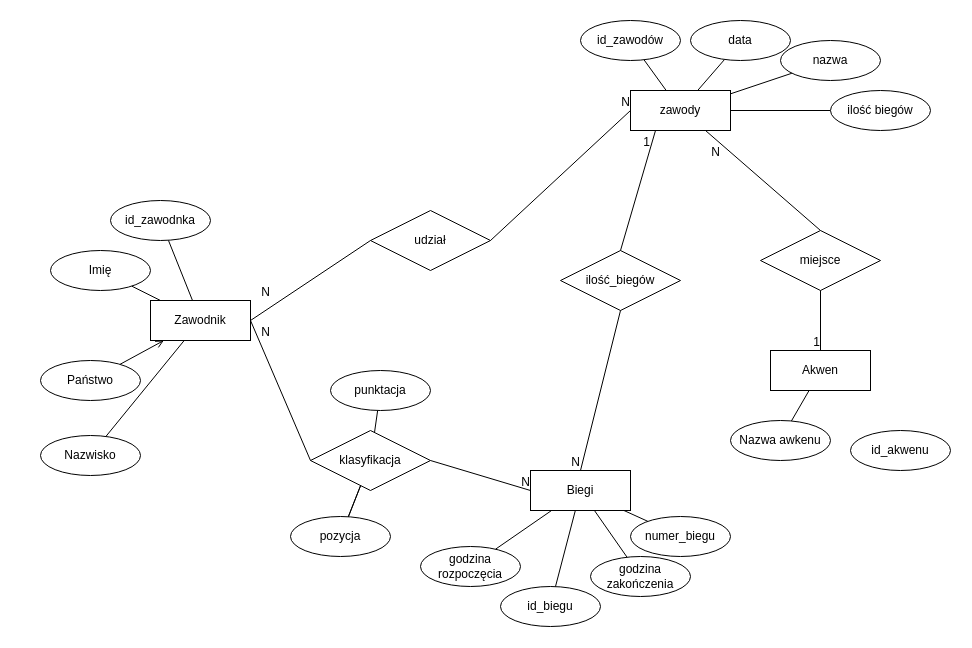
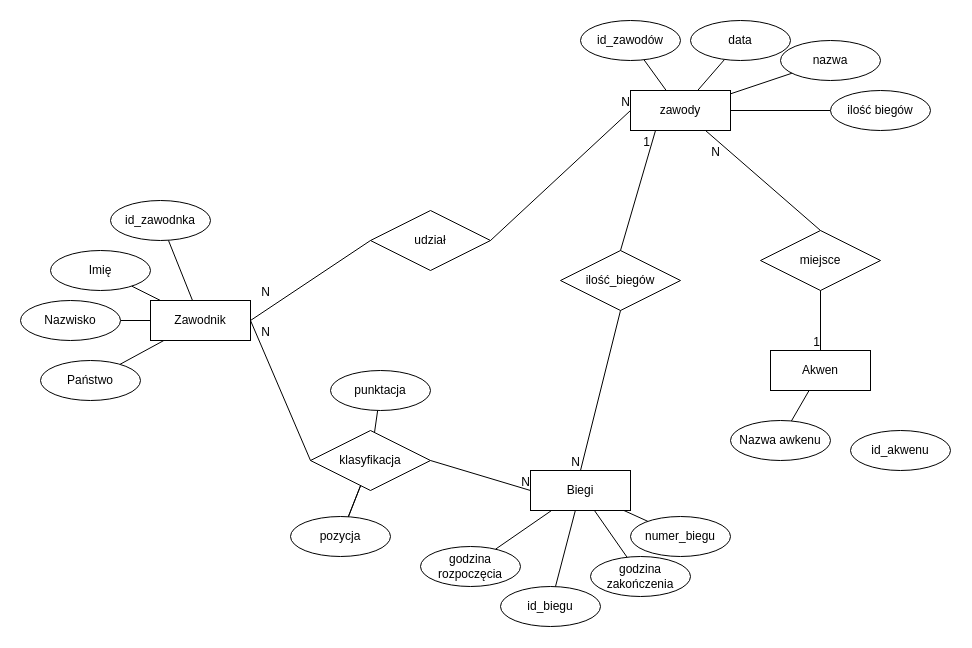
- <mxCell id="10" value="" style="edgeStyle=none;rounded=0;orthogonalLoop=1;jettySize=auto;html=1;endArrow=open;endFill=0;" edge="1" parent="1" source="11" target="2"><mxGeometry relative="1" as="geometry" /></mxCell>
+ <mxCell id="10" value="" style="edgeStyle=none;rounded=0;orthogonalLoop=1;jettySize=auto;html=1;endArrow=none;endFill=0;" edge="1" parent="1" source="11" target="2"><mxGeometry relative="1" as="geometry" /></mxCell>
- <mxCell id="9" value="Nazwisko" style="ellipse;whiteSpace=wrap;html=1;align=center;" vertex="1" parent="1"><mxGeometry x="40" y="435" width="100" height="40" as="geometry" /></mxCell>
+ <mxCell id="9" value="Nazwisko" style="ellipse;whiteSpace=wrap;html=1;align=center;" vertex="1" parent="1"><mxGeometry x="20" y="300" width="100" height="40" as="geometry" /></mxCell>
